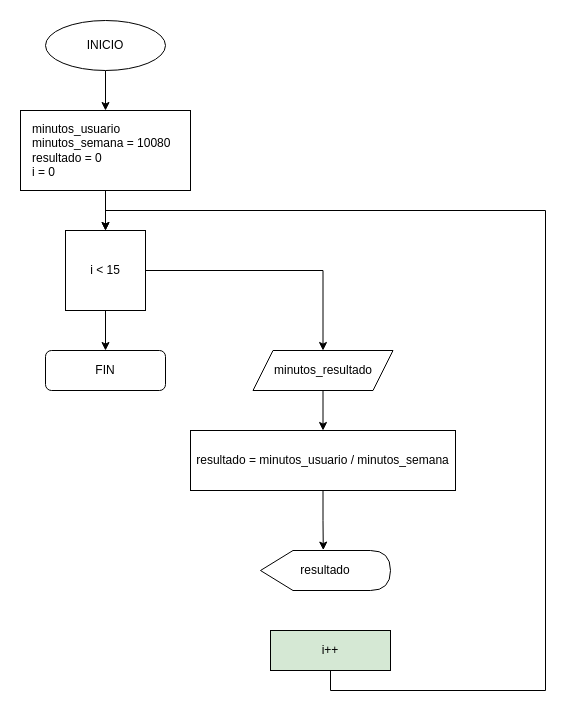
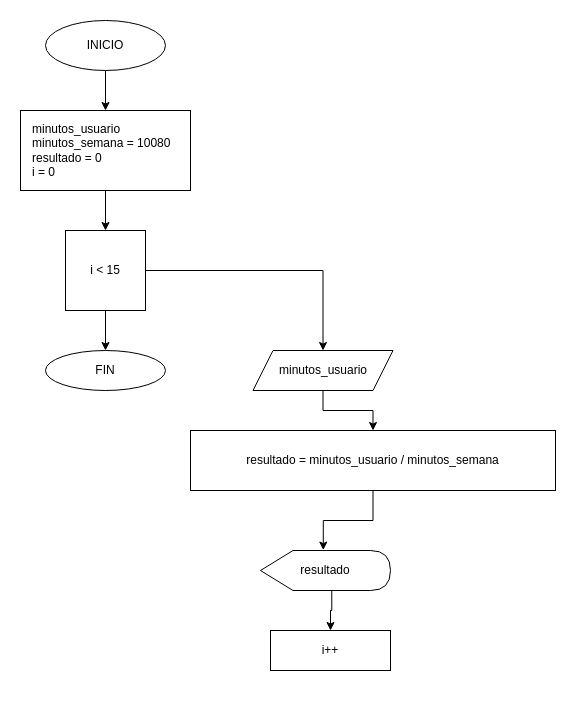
- <mxCell id="12" style="edgeStyle=orthogonalEdgeStyle;rounded=0;orthogonalLoop=1;jettySize=auto;html=1;exitX=0.5;exitY=1;exitDx=0;exitDy=0;entryX=0.5;entryY=0;entryDx=0;entryDy=0;" edge="1" parent="1" source="13" target="10"><mxGeometry relative="1" as="geometry"><Array as="points"><mxPoint x="330" y="690" /><mxPoint x="545" y="690" /><mxPoint x="545" y="210" /><mxPoint x="105" y="210" /></Array></mxGeometry></mxCell>
- <mxCell id="17" value="FIN" style="whiteSpace=wrap;html=1;rounded=1;" vertex="1" parent="1"><mxGeometry x="45" y="350" width="120" height="40" as="geometry" /></mxCell>
+ <mxCell id="17" value="FIN" style="ellipse;whiteSpace=wrap;html=1;" vertex="1" parent="1"><mxGeometry x="45" y="350" width="120" height="40" as="geometry" /></mxCell>
- <mxCell id="7" value="minutos_resultado" style="shape=parallelogram;perimeter=parallelogramPerimeter;whiteSpace=wrap;html=1;fixedSize=1;" vertex="1" parent="1"><mxGeometry x="252.5" y="350" width="140" height="40" as="geometry" /></mxCell>
+ <mxCell id="7" value="minutos_usuario" style="shape=parallelogram;perimeter=parallelogramPerimeter;whiteSpace=wrap;html=1;fixedSize=1;" vertex="1" parent="1"><mxGeometry x="252.5" y="350" width="140" height="40" as="geometry" /></mxCell>
- <mxCell id="11" value="resultado = minutos_usuario / minutos_semana" style="rounded=0;whiteSpace=wrap;html=1;" vertex="1" parent="1"><mxGeometry x="190" y="430" width="265" height="60" as="geometry" /></mxCell>
+ <mxCell id="11" value="resultado = minutos_usuario / minutos_semana" style="rounded=0;whiteSpace=wrap;html=1;" vertex="1" parent="1"><mxGeometry x="190" y="430" width="365" height="60" as="geometry" /></mxCell>
+ <mxCell id="14" style="edgeStyle=orthogonalEdgeStyle;rounded=0;orthogonalLoop=1;jettySize=auto;html=1;exitX=0;exitY=0;exitDx=71.25;exitDy=40;exitPerimeter=0;entryX=0.5;entryY=0;entryDx=0;entryDy=0;" edge="1" parent="1" source="15" target="13"><mxGeometry relative="1" as="geometry" /></mxCell>
- <mxCell id="13" value="i++" style="rounded=0;whiteSpace=wrap;html=1;fillColor=#d5e8d4;" vertex="1" parent="1"><mxGeometry x="270" y="630" width="120" height="40" as="geometry" /></mxCell>
+ <mxCell id="13" value="i++" style="rounded=0;whiteSpace=wrap;html=1;" vertex="1" parent="1"><mxGeometry x="270" y="630" width="120" height="40" as="geometry" /></mxCell>
